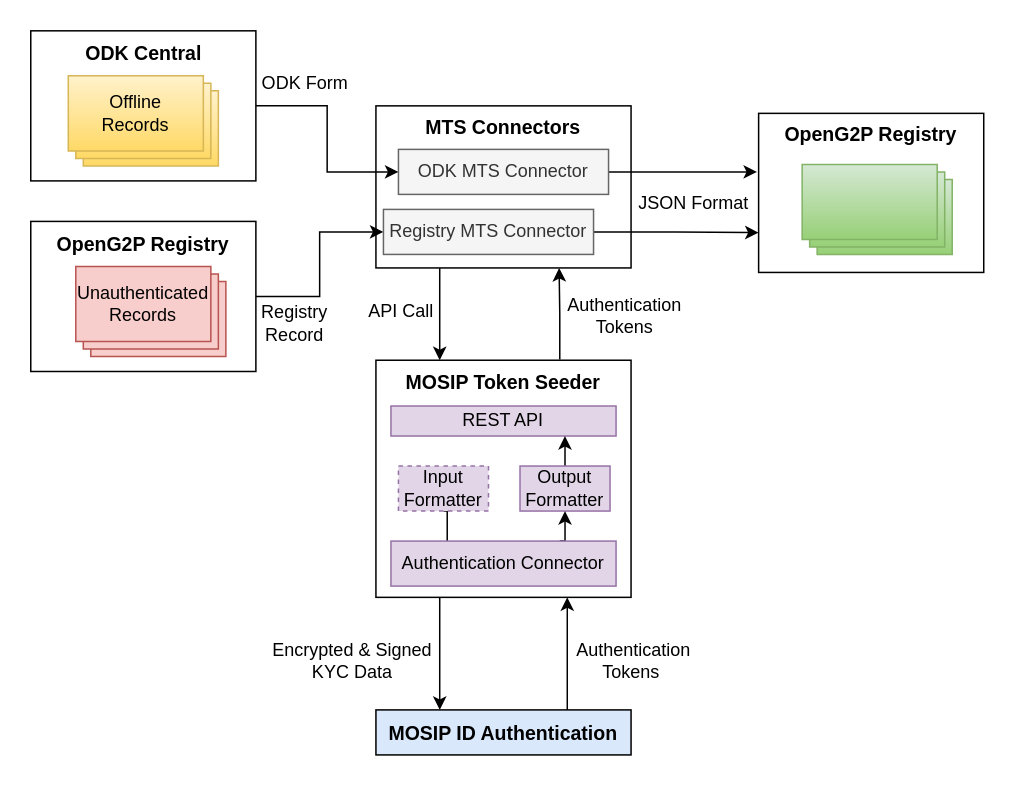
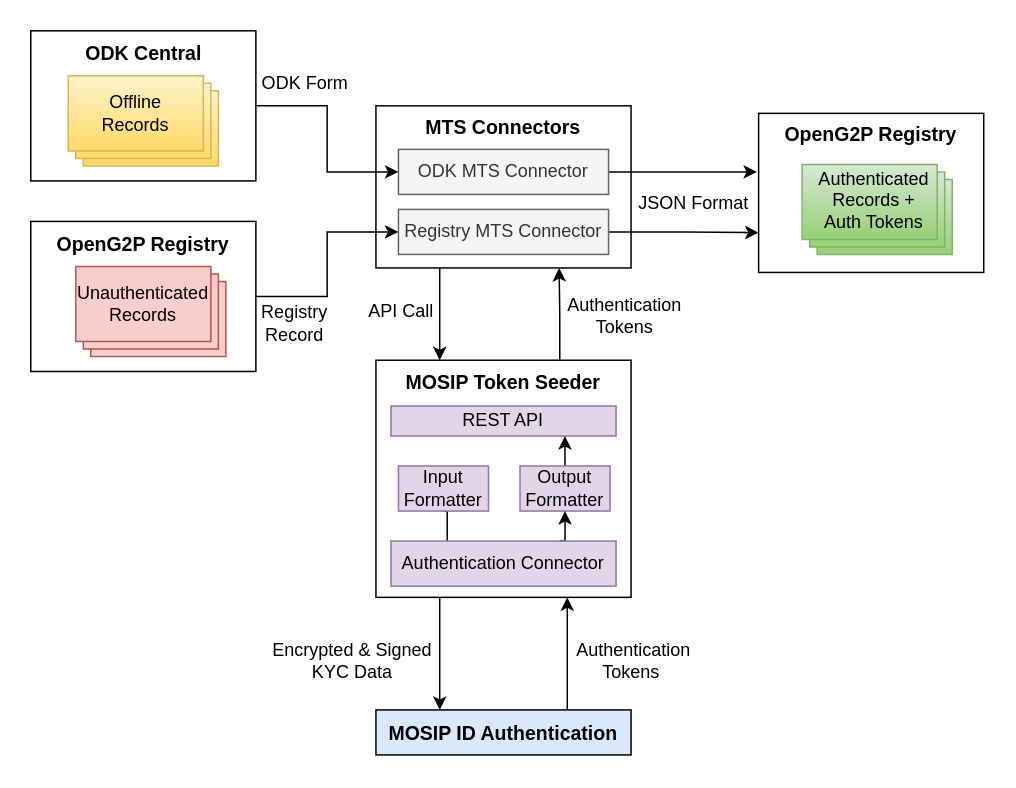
+ <mxCell id="23" value="Authenticated Records + Auth Tokens" style="text;html=1;strokeColor=none;fillColor=none;align=center;verticalAlign=middle;whiteSpace=wrap;rounded=0;fontSize=12;" parent="1" vertex="1"><mxGeometry x="557" y="115.5" width="50" height="35" as="geometry" /></mxCell>
- <mxCell id="38" value="Registry MTS Connector" style="rounded=0;whiteSpace=wrap;html=1;fillColor=#f5f5f5;fontColor=#333333;strokeColor=#666666;" parent="1" vertex="1"><mxGeometry x="255" y="139" width="140" height="30" as="geometry" /></mxCell>
+ <mxCell id="38" value="Registry MTS Connector" style="rounded=0;whiteSpace=wrap;html=1;fillColor=#f5f5f5;fontColor=#333333;strokeColor=#666666;" parent="1" vertex="1"><mxGeometry x="265" y="139" width="140" height="30" as="geometry" /></mxCell>
- <mxCell id="14" value="Input Formatter" style="rounded=0;whiteSpace=wrap;html=1;fontSize=12;fillColor=#e1d5e7;strokeColor=#9673a6;dashed=1;" parent="1" vertex="1"><mxGeometry x="265" y="310" width="60" height="30" as="geometry" /></mxCell>
+ <mxCell id="14" value="Input Formatter" style="rounded=0;whiteSpace=wrap;html=1;fontSize=12;fillColor=#e1d5e7;strokeColor=#9673a6;" parent="1" vertex="1"><mxGeometry x="265" y="310" width="60" height="30" as="geometry" /></mxCell>
